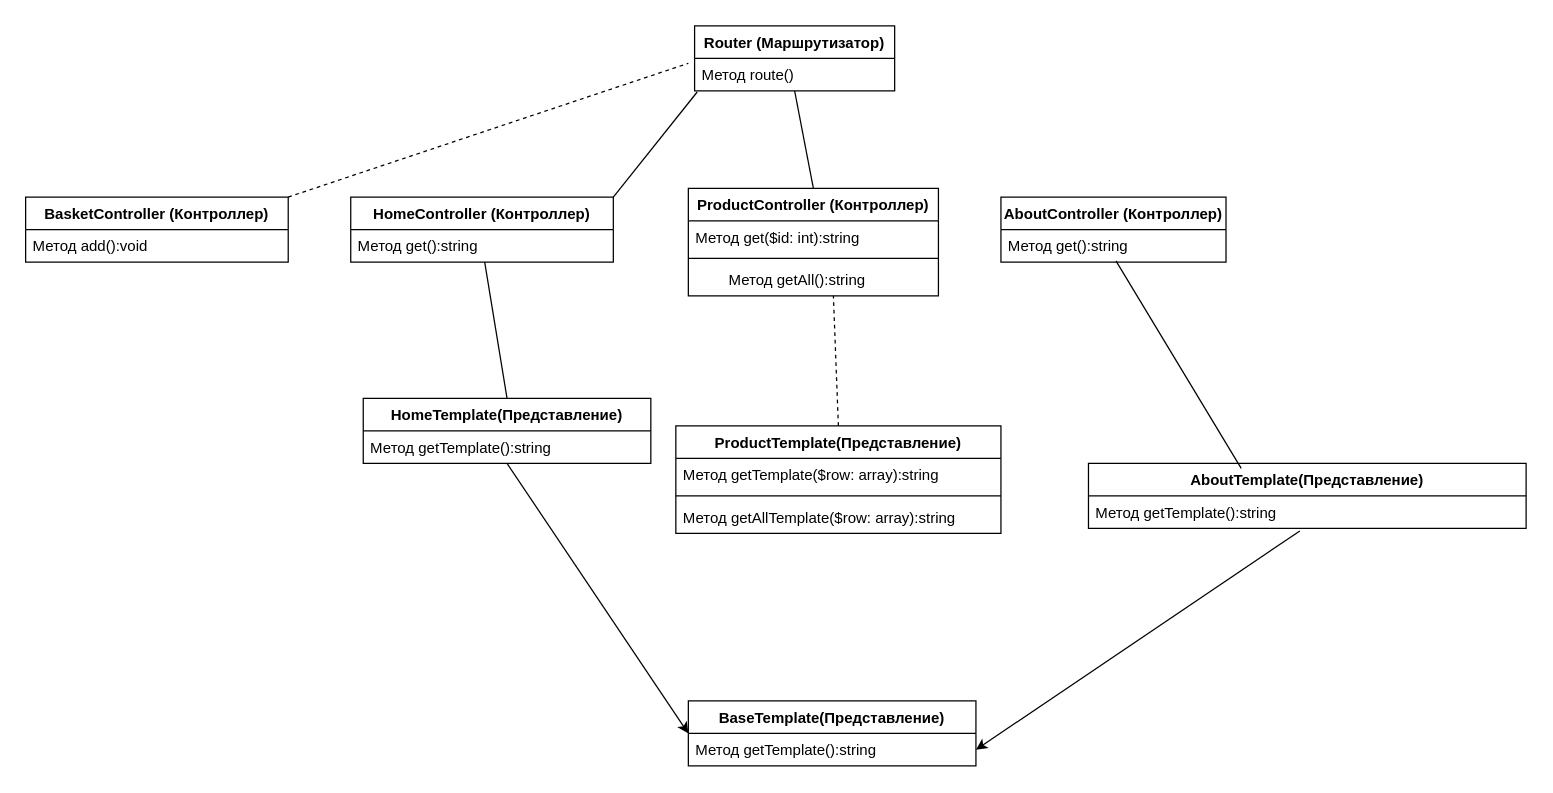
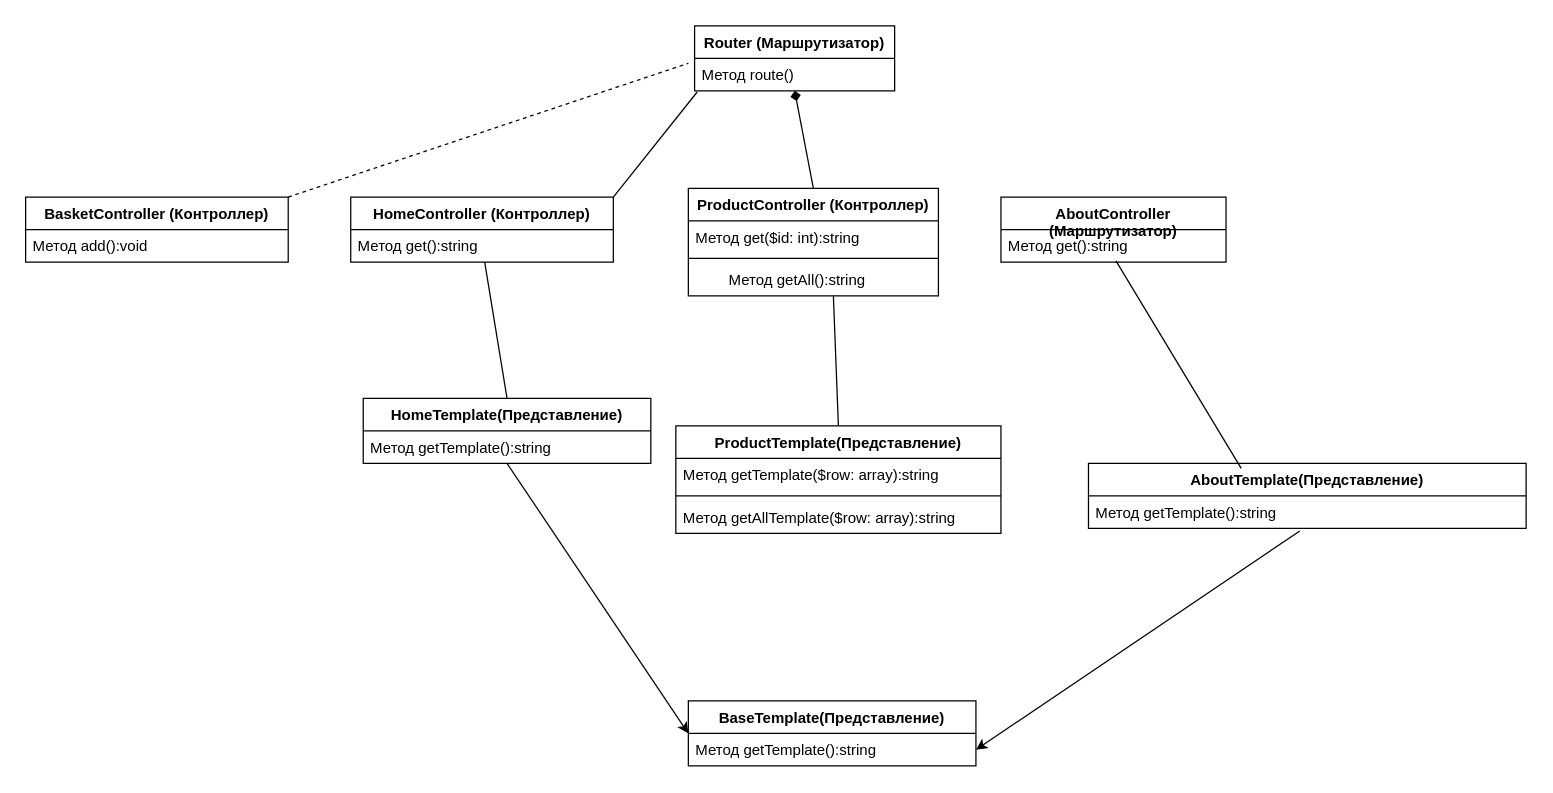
- <mxCell id="12" value="" style="endArrow=none;html=1;rounded=0;entryX=0.5;entryY=1;entryDx=0;entryDy=0;exitX=0.5;exitY=0;exitDx=0;exitDy=0;" edge="1" parent="1" source="4" target="2"><mxGeometry width="50" height="50" relative="1" as="geometry"><mxPoint x="560" y="230" as="sourcePoint" /><mxPoint x="610" y="180" as="targetPoint" /></mxGeometry></mxCell>
+ <mxCell id="12" value="" style="endArrow=diamond;html=1;rounded=0;entryX=0.5;entryY=1;entryDx=0;entryDy=0;exitX=0.5;exitY=0;exitDx=0;exitDy=0;" edge="1" parent="1" source="4" target="2"><mxGeometry width="50" height="50" relative="1" as="geometry"><mxPoint x="560" y="230" as="sourcePoint" /><mxPoint x="610" y="180" as="targetPoint" /></mxGeometry></mxCell>
- <mxCell id="8" value="AboutController (Контроллер)" style="swimlane;fontStyle=1;align=center;verticalAlign=top;childLayout=stackLayout;horizontal=1;startSize=26;horizontalStack=0;resizeParent=1;resizeParentMax=0;resizeLast=0;collapsible=1;marginBottom=0;whiteSpace=wrap;html=1;" vertex="1" parent="1"><mxGeometry x="800" y="157" width="180" height="52" as="geometry" /></mxCell>
+ <mxCell id="8" value="AboutController (Маршрутизатор)" style="swimlane;fontStyle=1;align=center;verticalAlign=top;childLayout=stackLayout;horizontal=1;startSize=26;horizontalStack=0;resizeParent=1;resizeParentMax=0;resizeLast=0;collapsible=1;marginBottom=0;whiteSpace=wrap;html=1;" vertex="1" parent="1"><mxGeometry x="800" y="157" width="180" height="52" as="geometry" /></mxCell>
- <mxCell id="24" value="" style="endArrow=none;html=1;rounded=0;entryX=0.58;entryY=1;entryDx=0;entryDy=0;entryPerimeter=0;exitX=0.5;exitY=0;exitDx=0;exitDy=0;dashed=1;" edge="1" parent="1" source="20" target="7"><mxGeometry width="50" height="50" relative="1" as="geometry"><mxPoint x="690" y="320" as="sourcePoint" /><mxPoint x="740" y="270" as="targetPoint" /></mxGeometry></mxCell>
+ <mxCell id="24" value="" style="endArrow=none;html=1;rounded=0;entryX=0.58;entryY=1;entryDx=0;entryDy=0;entryPerimeter=0;exitX=0.5;exitY=0;exitDx=0;exitDy=0;" edge="1" parent="1" source="20" target="7"><mxGeometry width="50" height="50" relative="1" as="geometry"><mxPoint x="690" y="320" as="sourcePoint" /><mxPoint x="740" y="270" as="targetPoint" /></mxGeometry></mxCell>
